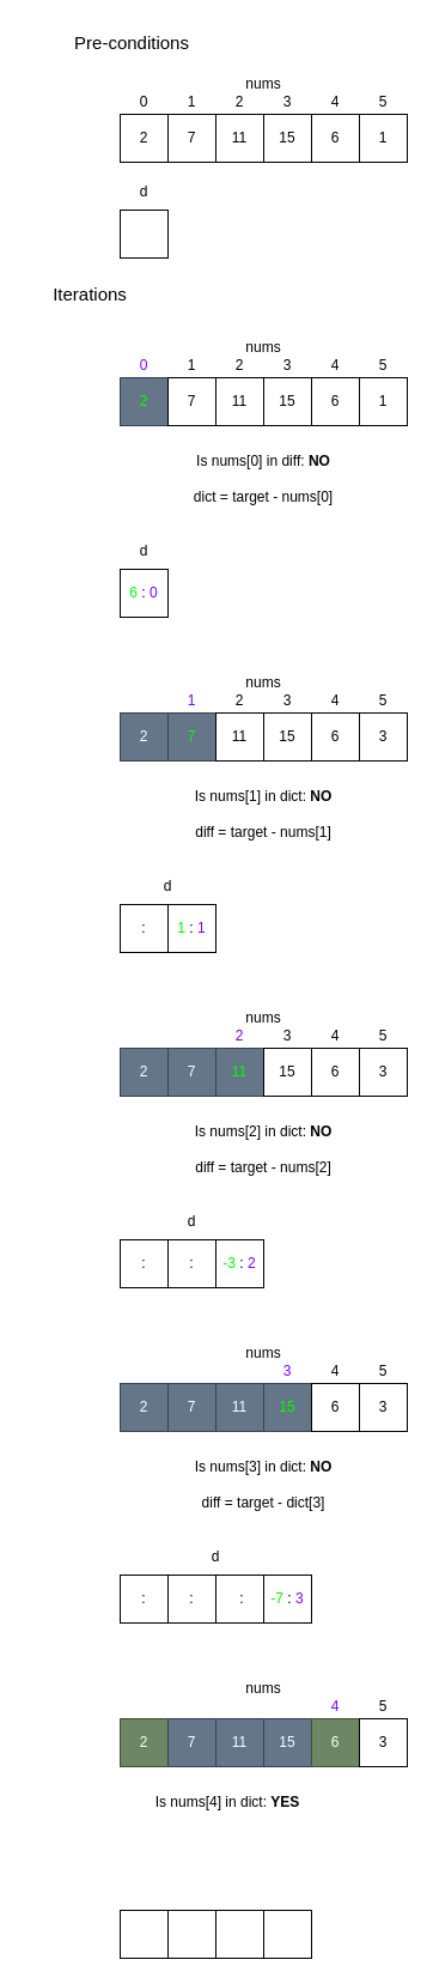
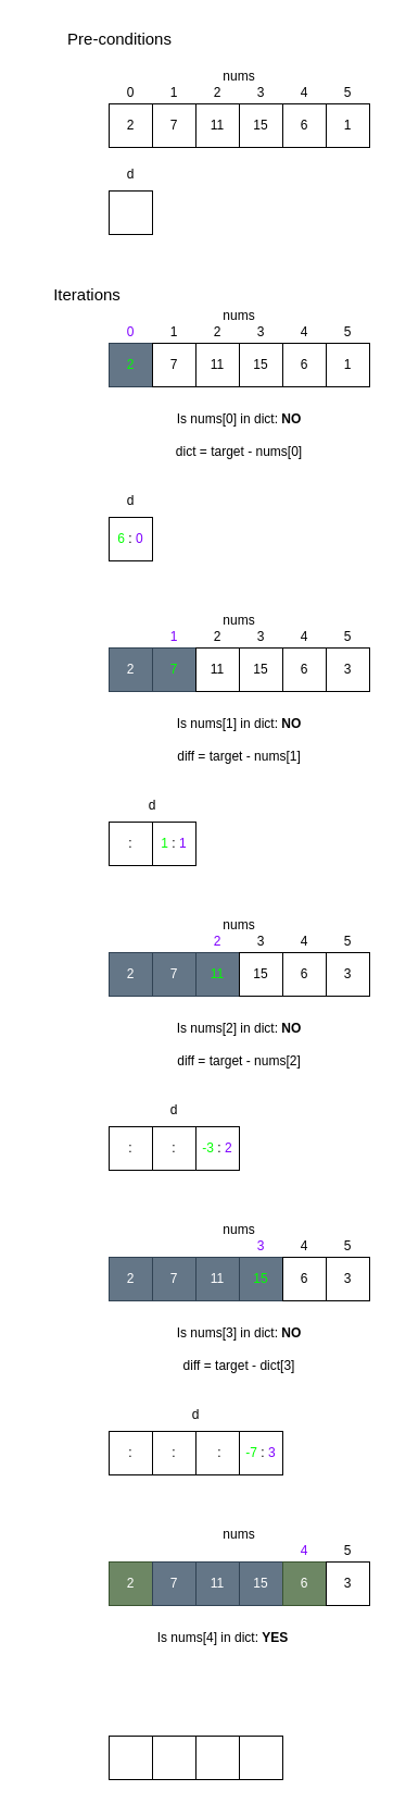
- <mxCell id="71" value="Iterations" style="text;html=1;strokeColor=none;fillColor=none;align=center;verticalAlign=middle;whiteSpace=wrap;rounded=0;fontSize=15;" parent="1" vertex="1"><mxGeometry x="15" y="230" width="120" height="30" as="geometry" /></mxCell>
+ <mxCell id="71" value="Iterations" style="text;html=1;strokeColor=none;fillColor=none;align=center;verticalAlign=middle;whiteSpace=wrap;rounded=0;fontSize=15;" parent="1" vertex="1"><mxGeometry y="255" width="120" height="30" as="geometry" x="20" /></mxCell>
- <mxCell id="58" value="Is nums[0] in diff: &lt;b&gt;NO&lt;/b&gt;" style="text;html=1;strokeColor=none;fillColor=none;align=center;verticalAlign=middle;whiteSpace=wrap;rounded=0;" parent="1" vertex="1"><mxGeometry x="140" y="365" width="160" height="40" as="geometry" /></mxCell>
+ <mxCell id="58" value="Is nums[0] in dict: &lt;b&gt;NO&lt;/b&gt;" style="text;html=1;strokeColor=none;fillColor=none;align=center;verticalAlign=middle;whiteSpace=wrap;rounded=0;" parent="1" vertex="1"><mxGeometry x="140" y="365" width="160" height="40" as="geometry" /></mxCell>
- <mxCell id="70" value="Is nums[4] in dict: &lt;b&gt;YES&lt;/b&gt;" style="text;html=1;strokeColor=none;fillColor=none;align=center;verticalAlign=middle;whiteSpace=wrap;rounded=0;" parent="1" vertex="1"><mxGeometry x="110" y="1485" width="160" height="40" as="geometry" /></mxCell>
+ <mxCell id="70" value="Is nums[4] in dict: &lt;b&gt;YES&lt;/b&gt;" style="text;html=1;strokeColor=none;fillColor=none;align=center;verticalAlign=middle;whiteSpace=wrap;rounded=0;" parent="1" vertex="1"><mxGeometry x="125" y="1485" width="160" height="40" as="geometry" /></mxCell>
